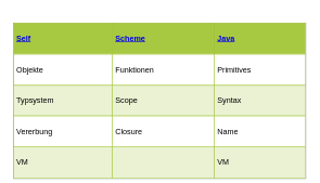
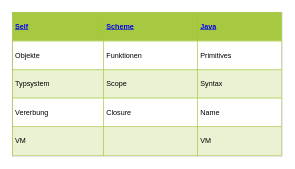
- <mxCell id="2" value="&lt;table border=&quot;1&quot; width=&quot;100%&quot; cellpadding=&quot;4&quot; style=&quot;width: 100% ; height: 100% ; border-collapse: collapse&quot;&gt;&lt;tbody&gt;&lt;tr style=&quot;background-color: #a7c942 ; color: #ffffff ; border: 1px solid #98bf21&quot;&gt;&lt;th align=&quot;left&quot;&gt;&lt;a href=&quot;https://selflanguage.org/&quot;&gt;Self&lt;/a&gt;&lt;/th&gt;&lt;th align=&quot;left&quot;&gt;&lt;a href=&quot;https://cisco.github.io/ChezScheme/&quot;&gt;Scheme&lt;/a&gt;&lt;/th&gt;&lt;th align=&quot;left&quot;&gt;&lt;a href=&quot;https://www.oracle.com/java/technologies/&quot;&gt;Java&lt;/a&gt;&lt;/th&gt;&lt;/tr&gt;&lt;tr style=&quot;border: 1px solid #98bf21&quot;&gt;&lt;td&gt;Objekte&lt;/td&gt;&lt;td&gt;Funktionen&lt;/td&gt;&lt;td&gt;Primitives&lt;/td&gt;&lt;/tr&gt;&lt;tr style=&quot;background-color: #eaf2d3 ; border: 1px solid #98bf21&quot;&gt;&lt;td&gt;Typsystem&lt;/td&gt;&lt;td&gt;Scope&lt;/td&gt;&lt;td&gt;Syntax&lt;/td&gt;&lt;/tr&gt;&lt;tr style=&quot;border: 1px solid #98bf21&quot;&gt;&lt;td&gt;Vererbung&lt;/td&gt;&lt;td&gt;Closure&lt;/td&gt;&lt;td&gt;Name&lt;/td&gt;&lt;/tr&gt;&lt;tr style=&quot;background-color: #eaf2d3 ; border: 1px solid #98bf21&quot;&gt;&lt;td&gt;VM&lt;/td&gt;&lt;td&gt;&lt;/td&gt;&lt;td&gt;VM&lt;/td&gt;&lt;/tr&gt;&lt;/tbody&gt;&lt;/table&gt;" style="text;html=1;strokeColor=#c0c0c0;fillColor=#ffffff;overflow=fill;rounded=0;" vertex="1" parent="1"><mxGeometry x="20" y="35" width="450" height="240" as="geometry" /></mxCell>
+ <mxCell id="2" value="&lt;table border=&quot;1&quot; width=&quot;100%&quot; cellpadding=&quot;4&quot; style=&quot;width: 100% ; height: 100% ; border-collapse: collapse&quot;&gt;&lt;tbody&gt;&lt;tr style=&quot;background-color: #a7c942 ; color: #ffffff ; border: 1px solid #98bf21&quot;&gt;&lt;th align=&quot;left&quot;&gt;&lt;a href=&quot;https://selflanguage.org/&quot;&gt;Self&lt;/a&gt;&lt;/th&gt;&lt;th align=&quot;left&quot;&gt;&lt;a href=&quot;https://cisco.github.io/ChezScheme/&quot;&gt;Scheme&lt;/a&gt;&lt;/th&gt;&lt;th align=&quot;left&quot;&gt;&lt;a href=&quot;https://www.oracle.com/java/technologies/&quot;&gt;Java&lt;/a&gt;&lt;/th&gt;&lt;/tr&gt;&lt;tr style=&quot;border: 1px solid #98bf21&quot;&gt;&lt;td&gt;Objekte&lt;/td&gt;&lt;td&gt;Funktionen&lt;/td&gt;&lt;td&gt;Primitives&lt;/td&gt;&lt;/tr&gt;&lt;tr style=&quot;background-color: #eaf2d3 ; border: 1px solid #98bf21&quot;&gt;&lt;td&gt;Typsystem&lt;/td&gt;&lt;td&gt;Scope&lt;/td&gt;&lt;td&gt;Syntax&lt;/td&gt;&lt;/tr&gt;&lt;tr style=&quot;border: 1px solid #98bf21&quot;&gt;&lt;td&gt;Vererbung&lt;/td&gt;&lt;td&gt;Closure&lt;/td&gt;&lt;td&gt;Name&lt;/td&gt;&lt;/tr&gt;&lt;tr style=&quot;background-color: #eaf2d3 ; border: 1px solid #98bf21&quot;&gt;&lt;td&gt;VM&lt;/td&gt;&lt;td&gt;&lt;/td&gt;&lt;td&gt;VM&lt;/td&gt;&lt;/tr&gt;&lt;/tbody&gt;&lt;/table&gt;" style="text;html=1;strokeColor=#c0c0c0;fillColor=#ffffff;overflow=fill;rounded=0;" vertex="1" parent="1"><mxGeometry x="20" y="20" width="450" height="240" as="geometry" /></mxCell>
